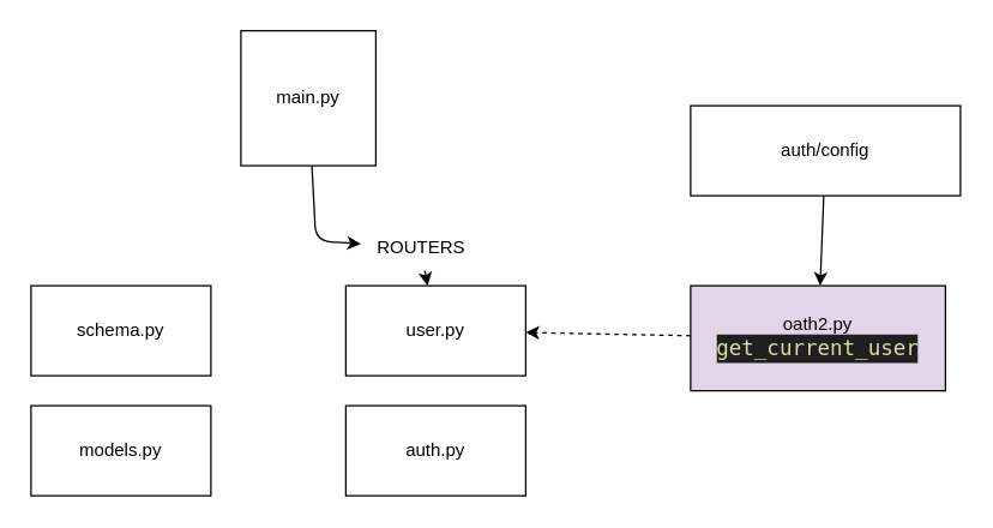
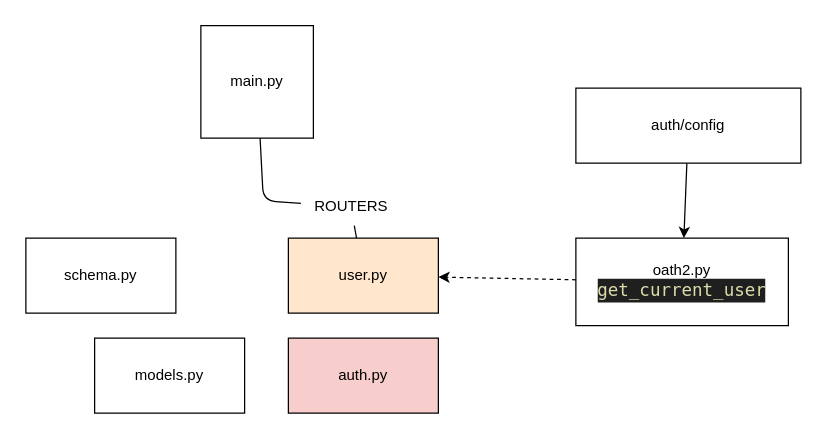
- <mxCell id="2" value="" style="edgeStyle=none;html=1;" edge="1" parent="1" source="3" target="6"><mxGeometry relative="1" as="geometry"><Array as="points"><mxPoint x="210" y="160" /></Array></mxGeometry></mxCell>
+ <mxCell id="2" value="" style="edgeStyle=none;html=1;endArrow=none;" edge="1" parent="1" source="3" target="6"><mxGeometry relative="1" as="geometry"><Array as="points"><mxPoint x="210" y="160" /></Array></mxGeometry></mxCell>
- <mxCell id="5" value="" style="edgeStyle=none;html=1;" edge="1" parent="1" source="6" target="4"><mxGeometry relative="1" as="geometry" /></mxCell>
+ <mxCell id="5" value="" style="edgeStyle=none;html=1;endArrow=none;" edge="1" parent="1" source="6" target="4"><mxGeometry relative="1" as="geometry" /></mxCell>
- <mxCell id="4" value="user.py" style="rounded=0;whiteSpace=wrap;html=1;" vertex="1" parent="1"><mxGeometry x="230" y="190" width="120" height="60" as="geometry" /></mxCell>
+ <mxCell id="4" value="user.py" style="rounded=0;whiteSpace=wrap;html=1;fillColor=#ffe6cc;" vertex="1" parent="1"><mxGeometry x="230" y="190" width="120" height="60" as="geometry" /></mxCell>
- <mxCell id="9" value="oath2.py&lt;br&gt;&lt;div style=&quot;color: rgb(204, 204, 204); background-color: rgb(31, 31, 31); font-family: &amp;quot;Droid Sans Mono&amp;quot;, &amp;quot;monospace&amp;quot;, monospace; font-size: 14px; line-height: 19px;&quot;&gt;&lt;span style=&quot;color: #dcdcaa;&quot;&gt;get_current_user&lt;/span&gt;&lt;/div&gt;" style="rounded=0;whiteSpace=wrap;html=1;fillColor=#e1d5e7;" vertex="1" parent="1"><mxGeometry x="460" y="190" width="170" height="70" as="geometry" /></mxCell>
+ <mxCell id="9" value="oath2.py&lt;br&gt;&lt;div style=&quot;color: rgb(204, 204, 204); background-color: rgb(31, 31, 31); font-family: &amp;quot;Droid Sans Mono&amp;quot;, &amp;quot;monospace&amp;quot;, monospace; font-size: 14px; line-height: 19px;&quot;&gt;&lt;span style=&quot;color: #dcdcaa;&quot;&gt;get_current_user&lt;/span&gt;&lt;/div&gt;" style="rounded=0;whiteSpace=wrap;html=1;" vertex="1" parent="1"><mxGeometry x="460" y="190" width="170" height="70" as="geometry" /></mxCell>
- <mxCell id="11" value="models.py" style="rounded=0;whiteSpace=wrap;html=1;" vertex="1" parent="1"><mxGeometry x="20" y="270" width="120" height="60" as="geometry" /></mxCell>
+ <mxCell id="11" value="models.py" style="rounded=0;whiteSpace=wrap;html=1;" vertex="1" parent="1"><mxGeometry x="75" y="270" width="120" height="60" as="geometry" /></mxCell>
- <mxCell id="7" value="auth.py" style="rounded=0;whiteSpace=wrap;html=1;" vertex="1" parent="1"><mxGeometry x="230" y="270" width="120" height="60" as="geometry" /></mxCell>
+ <mxCell id="7" value="auth.py" style="rounded=0;whiteSpace=wrap;html=1;fillColor=#f8cecc;" vertex="1" parent="1"><mxGeometry x="230" y="270" width="120" height="60" as="geometry" /></mxCell>
